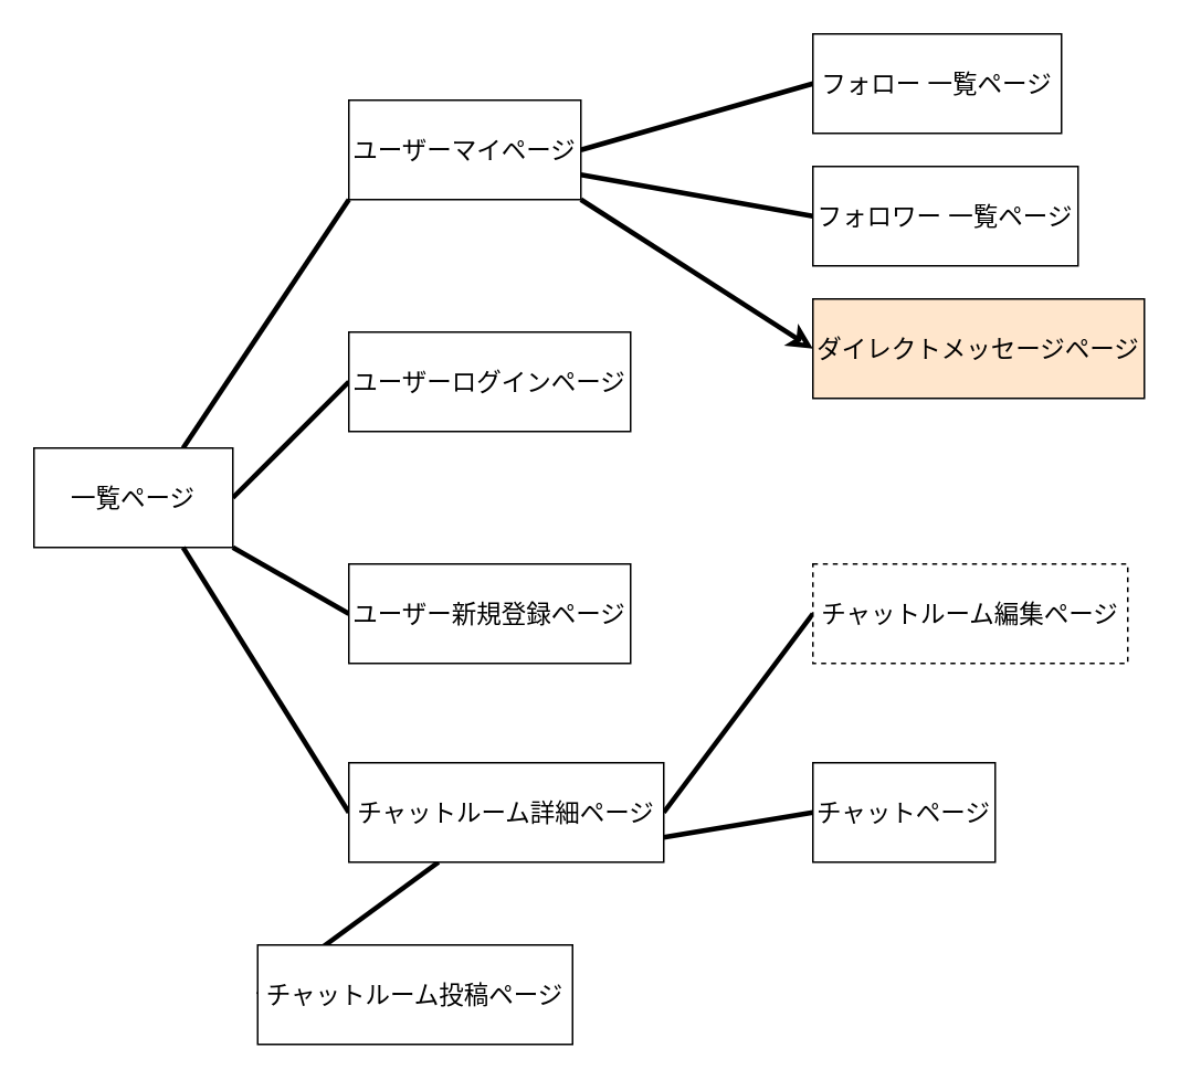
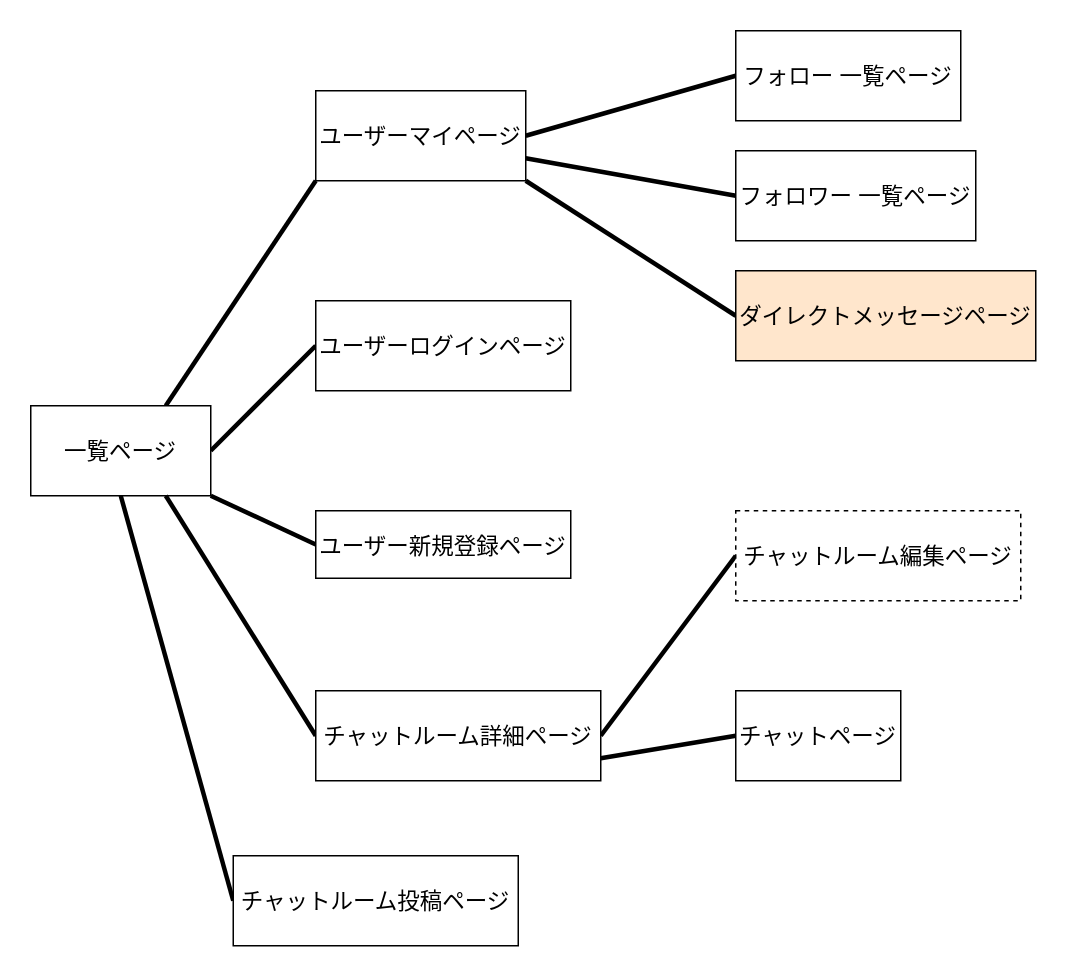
- <mxCell id="8" style="edgeStyle=none;html=1;exitX=1;exitY=1;exitDx=0;exitDy=0;entryX=0;entryY=0.5;entryDx=0;entryDy=0;fontSize=15;endArrow=classic;endFill=0;strokeWidth=3;" edge="1" parent="1" source="9" target="20"><mxGeometry relative="1" as="geometry" /></mxCell>
+ <mxCell id="8" style="edgeStyle=none;html=1;exitX=1;exitY=1;exitDx=0;exitDy=0;entryX=0;entryY=0.5;entryDx=0;entryDy=0;fontSize=15;endArrow=none;endFill=0;strokeWidth=3;" edge="1" parent="1" source="9" target="20"><mxGeometry relative="1" as="geometry" /></mxCell>
- <mxCell id="7" value="ユーザー新規登録ページ" style="rounded=0;whiteSpace=wrap;html=1;fontSize=15;strokeWidth=1;" vertex="1" parent="1"><mxGeometry x="210" y="340" width="170" height="60" as="geometry" /></mxCell>
+ <mxCell id="7" value="ユーザー新規登録ページ" style="rounded=0;whiteSpace=wrap;html=1;fontSize=15;strokeWidth=1;" vertex="1" parent="1"><mxGeometry x="210" y="340" width="170" height="45" as="geometry" /></mxCell>
- <mxCell id="10" style="edgeStyle=none;html=1;exitX=0;exitY=0.5;exitDx=0;exitDy=0;fontSize=15;endArrow=none;endFill=0;strokeWidth=3;" edge="1" parent="1" source="11" target="14"><mxGeometry relative="1" as="geometry" /></mxCell>
+ <mxCell id="10" style="edgeStyle=none;html=1;exitX=0;exitY=0.5;exitDx=0;exitDy=0;entryX=0.5;entryY=1;entryDx=0;entryDy=0;fontSize=15;endArrow=none;endFill=0;strokeWidth=3;" edge="1" parent="1" source="11" target="5"><mxGeometry relative="1" as="geometry" /></mxCell>
